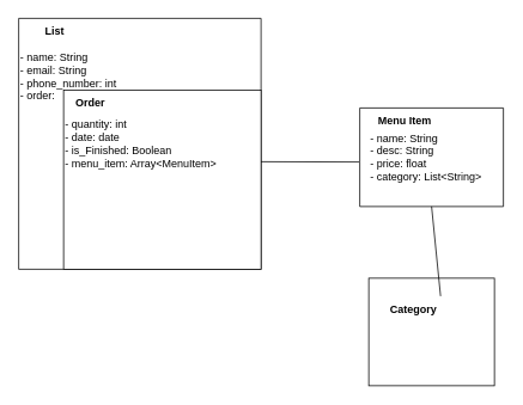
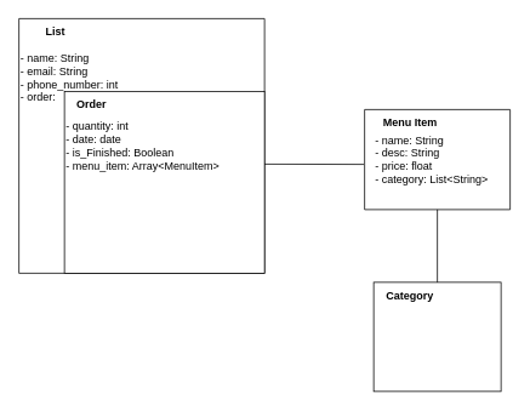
- <mxCell id="13" value="&lt;b&gt;Category&lt;/b&gt;" style="text;html=1;align=center;verticalAlign=middle;whiteSpace=wrap;rounded=0;" parent="1" vertex="1"><mxGeometry x="430" y="330" width="60" height="30" as="geometry" /></mxCell>
+ <mxCell id="13" value="&lt;b&gt;Category&lt;/b&gt;" style="text;html=1;align=center;verticalAlign=middle;whiteSpace=wrap;rounded=0;" parent="1" vertex="1"><mxGeometry x="420" y="310" width="60" height="30" as="geometry" /></mxCell>
